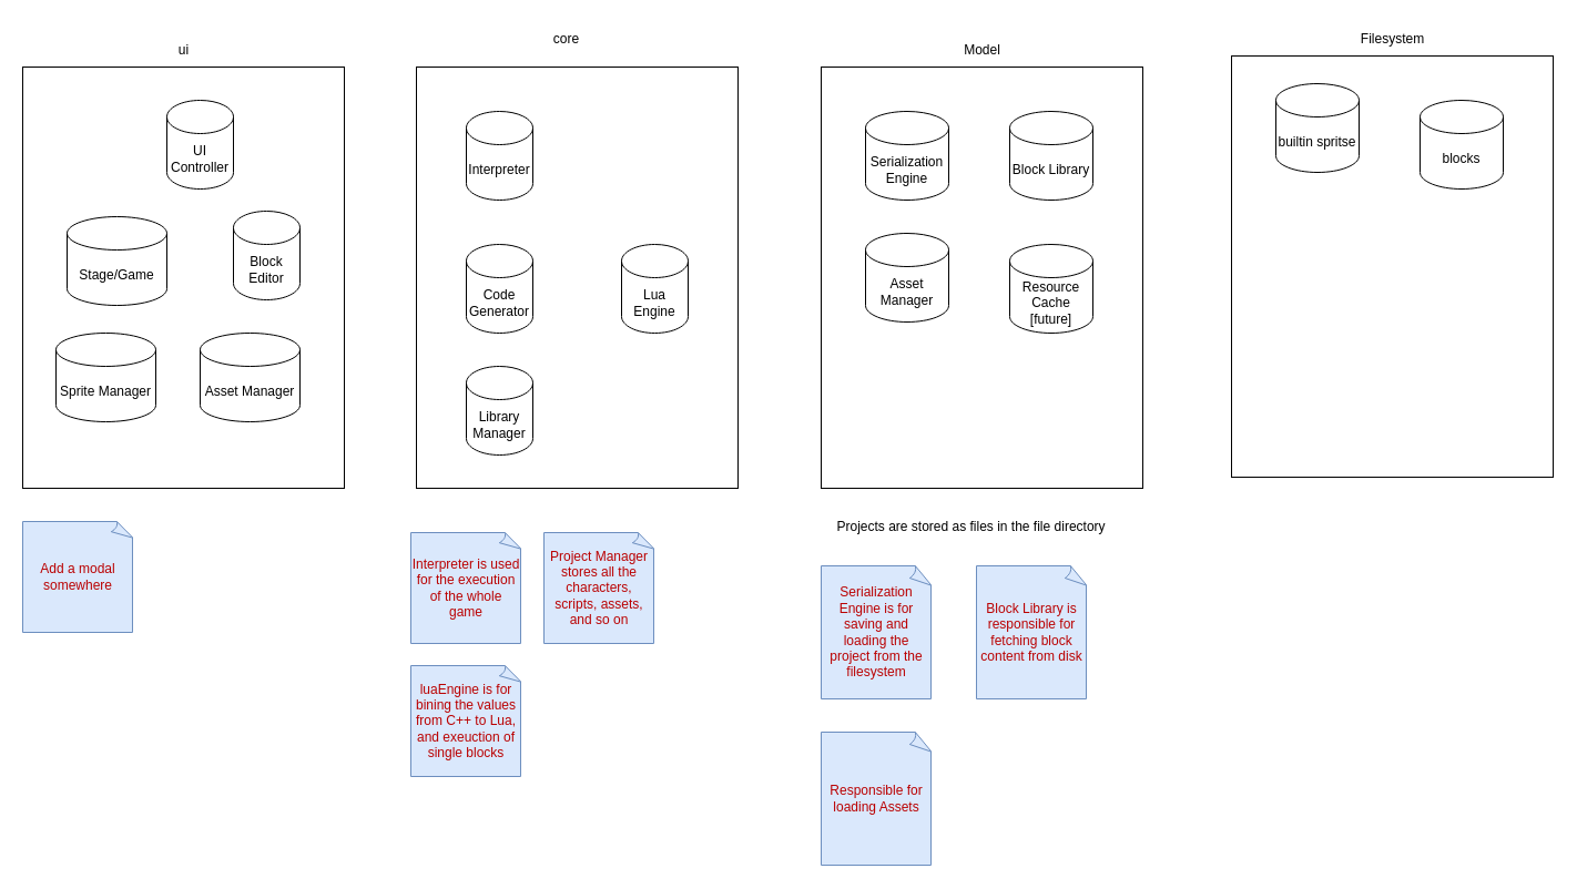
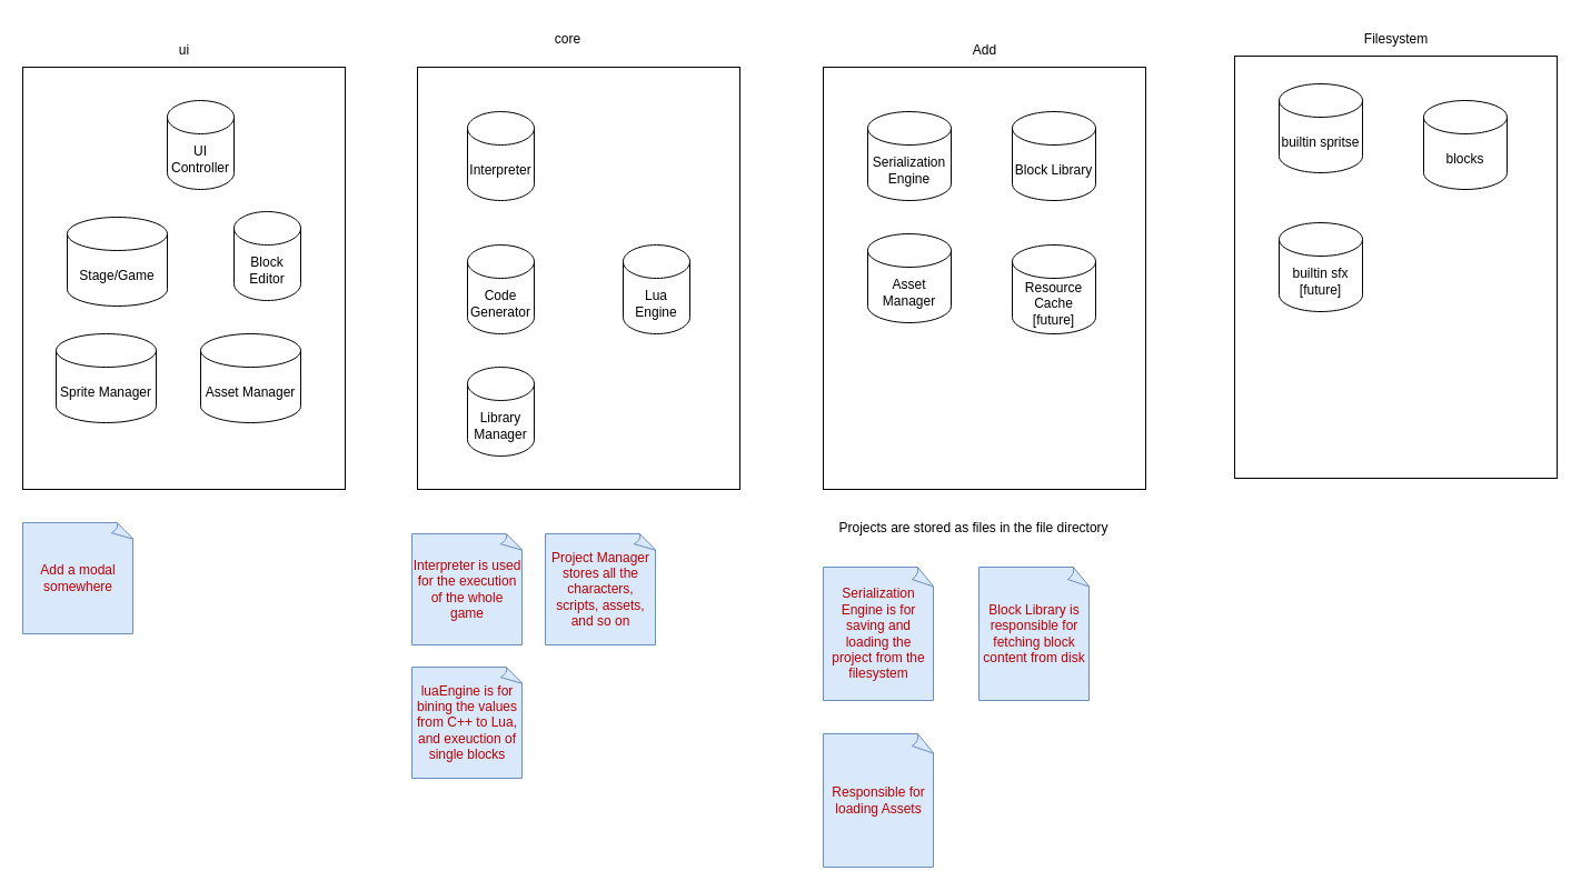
- <mxCell id="3" value="Model" style="text;html=1;align=center;verticalAlign=middle;resizable=0;points=[];autosize=1;strokeColor=none;fillColor=none;" parent="1" vertex="1"><mxGeometry x="855" y="30" width="60" height="30" as="geometry" /></mxCell>
+ <mxCell id="3" value="Add" style="text;html=1;align=center;verticalAlign=middle;resizable=0;points=[];autosize=1;strokeColor=none;fillColor=none;" parent="1" vertex="1"><mxGeometry x="855" y="30" width="60" height="30" as="geometry" /></mxCell>
+ <mxCell id="31" value="builtin sfx [future]" style="shape=cylinder3;whiteSpace=wrap;html=1;boundedLbl=1;backgroundOutline=1;size=15;" vertex="1" parent="1"><mxGeometry x="1150" y="200" width="75" height="80" as="geometry" /></mxCell>
